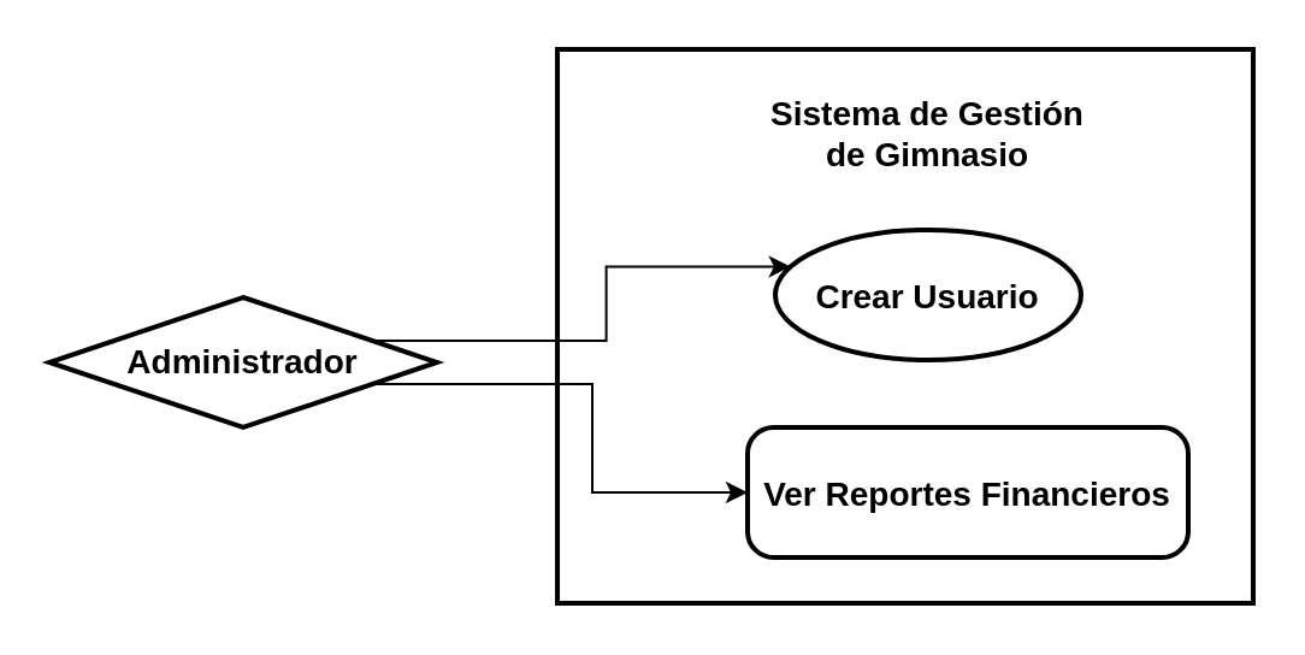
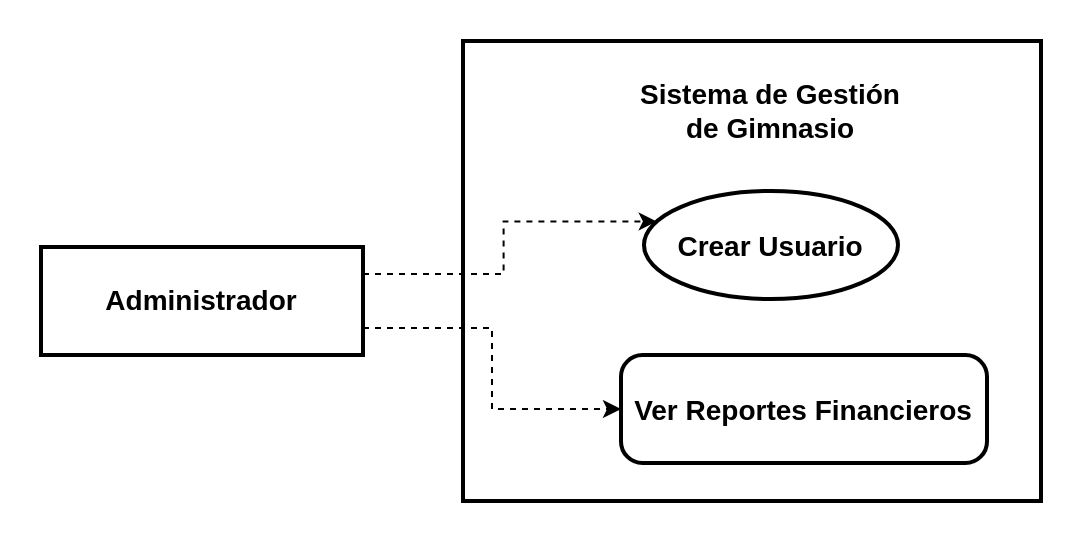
- <mxCell id="4" style="edgeStyle=orthogonalEdgeStyle;rounded=0;orthogonalLoop=1;jettySize=auto;html=1;exitX=1;exitY=0.25;exitDx=0;exitDy=0;entryX=0;entryY=0.25;entryDx=0;entryDy=0;" edge="1" parent="1" source="5" target="6"><mxGeometry relative="1" as="geometry" /></mxCell>
+ <mxCell id="4" style="edgeStyle=orthogonalEdgeStyle;rounded=0;orthogonalLoop=1;jettySize=auto;html=1;exitX=1;exitY=0.25;exitDx=0;exitDy=0;entryX=0;entryY=0.25;entryDx=0;entryDy=0;dashed=1;" edge="1" parent="1" source="5" target="6"><mxGeometry relative="1" as="geometry" /></mxCell>
- <mxCell id="5" value="Administrador" style="rhombus;whiteSpace=wrap;strokeWidth=2;fontSize=14;fontStyle=1;" vertex="1" parent="1"><mxGeometry x="20" y="123" width="161" height="54" as="geometry" /></mxCell>
+ <mxCell id="5" value="Administrador" style="whiteSpace=wrap;strokeWidth=2;fontSize=14;fontStyle=1" vertex="1" parent="1"><mxGeometry x="20" y="123" width="161" height="54" as="geometry" /></mxCell>
- <mxCell id="3" style="edgeStyle=orthogonalEdgeStyle;rounded=0;orthogonalLoop=1;jettySize=auto;html=1;exitX=1;exitY=0.75;exitDx=0;exitDy=0;entryX=0;entryY=0.5;entryDx=0;entryDy=0;" edge="1" parent="1" source="5" target="8"><mxGeometry relative="1" as="geometry" /></mxCell>
+ <mxCell id="3" style="edgeStyle=orthogonalEdgeStyle;rounded=0;orthogonalLoop=1;jettySize=auto;html=1;exitX=1;exitY=0.75;exitDx=0;exitDy=0;entryX=0;entryY=0.5;entryDx=0;entryDy=0;dashed=1;" edge="1" parent="1" source="5" target="8"><mxGeometry relative="1" as="geometry" /></mxCell>
